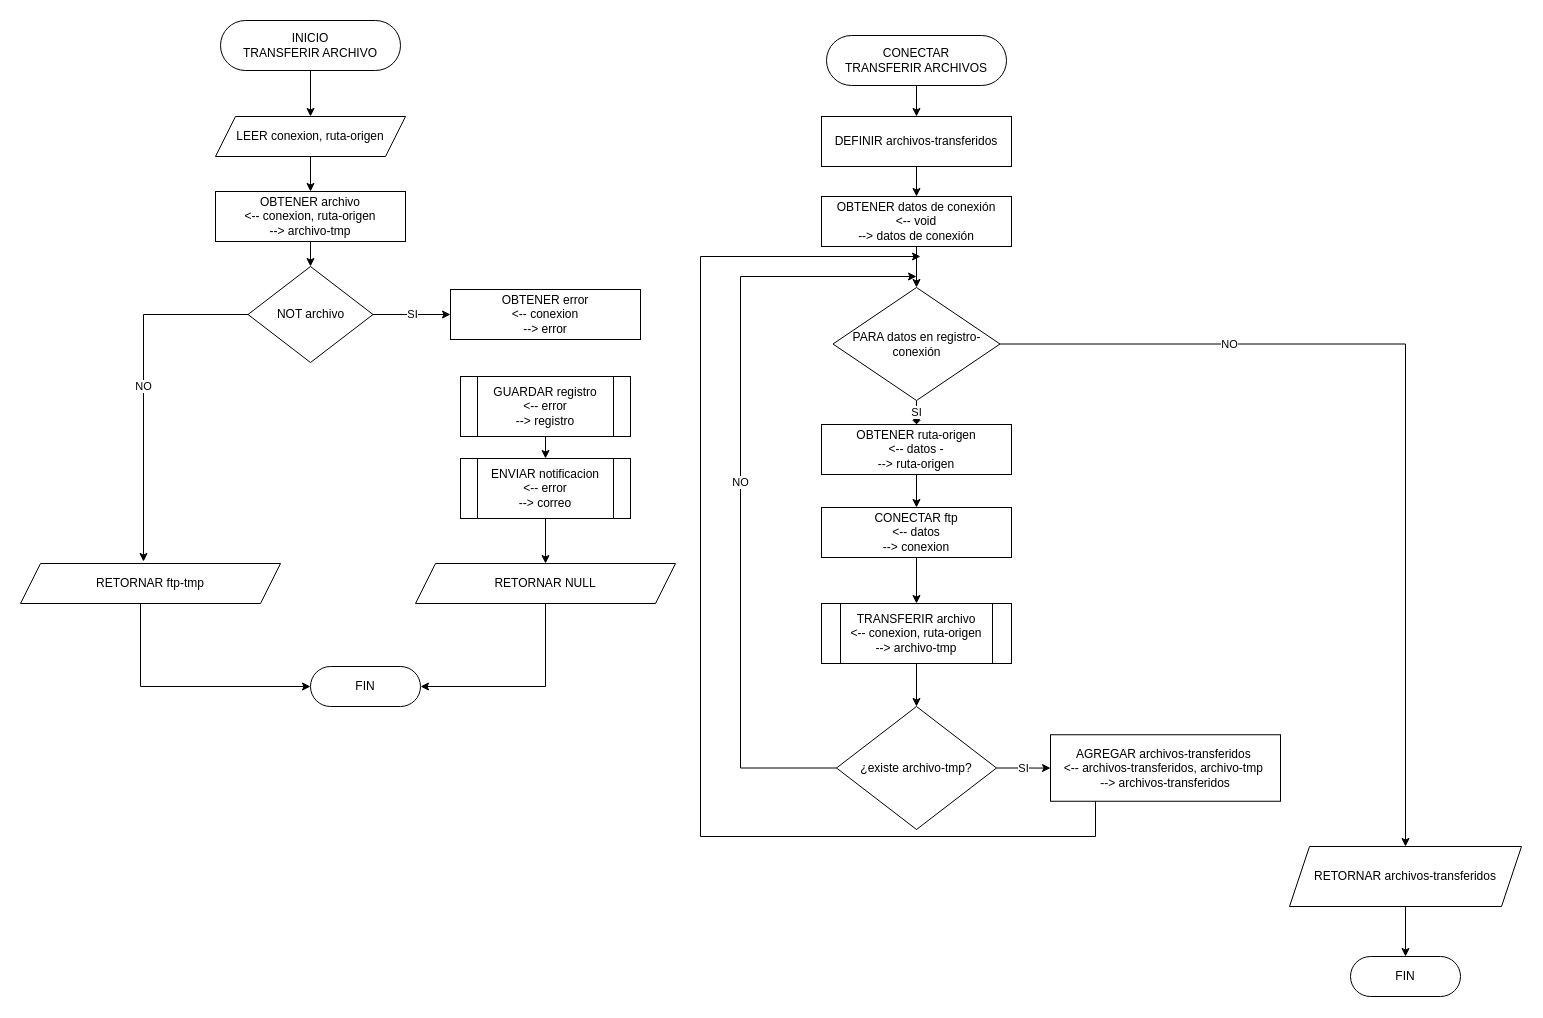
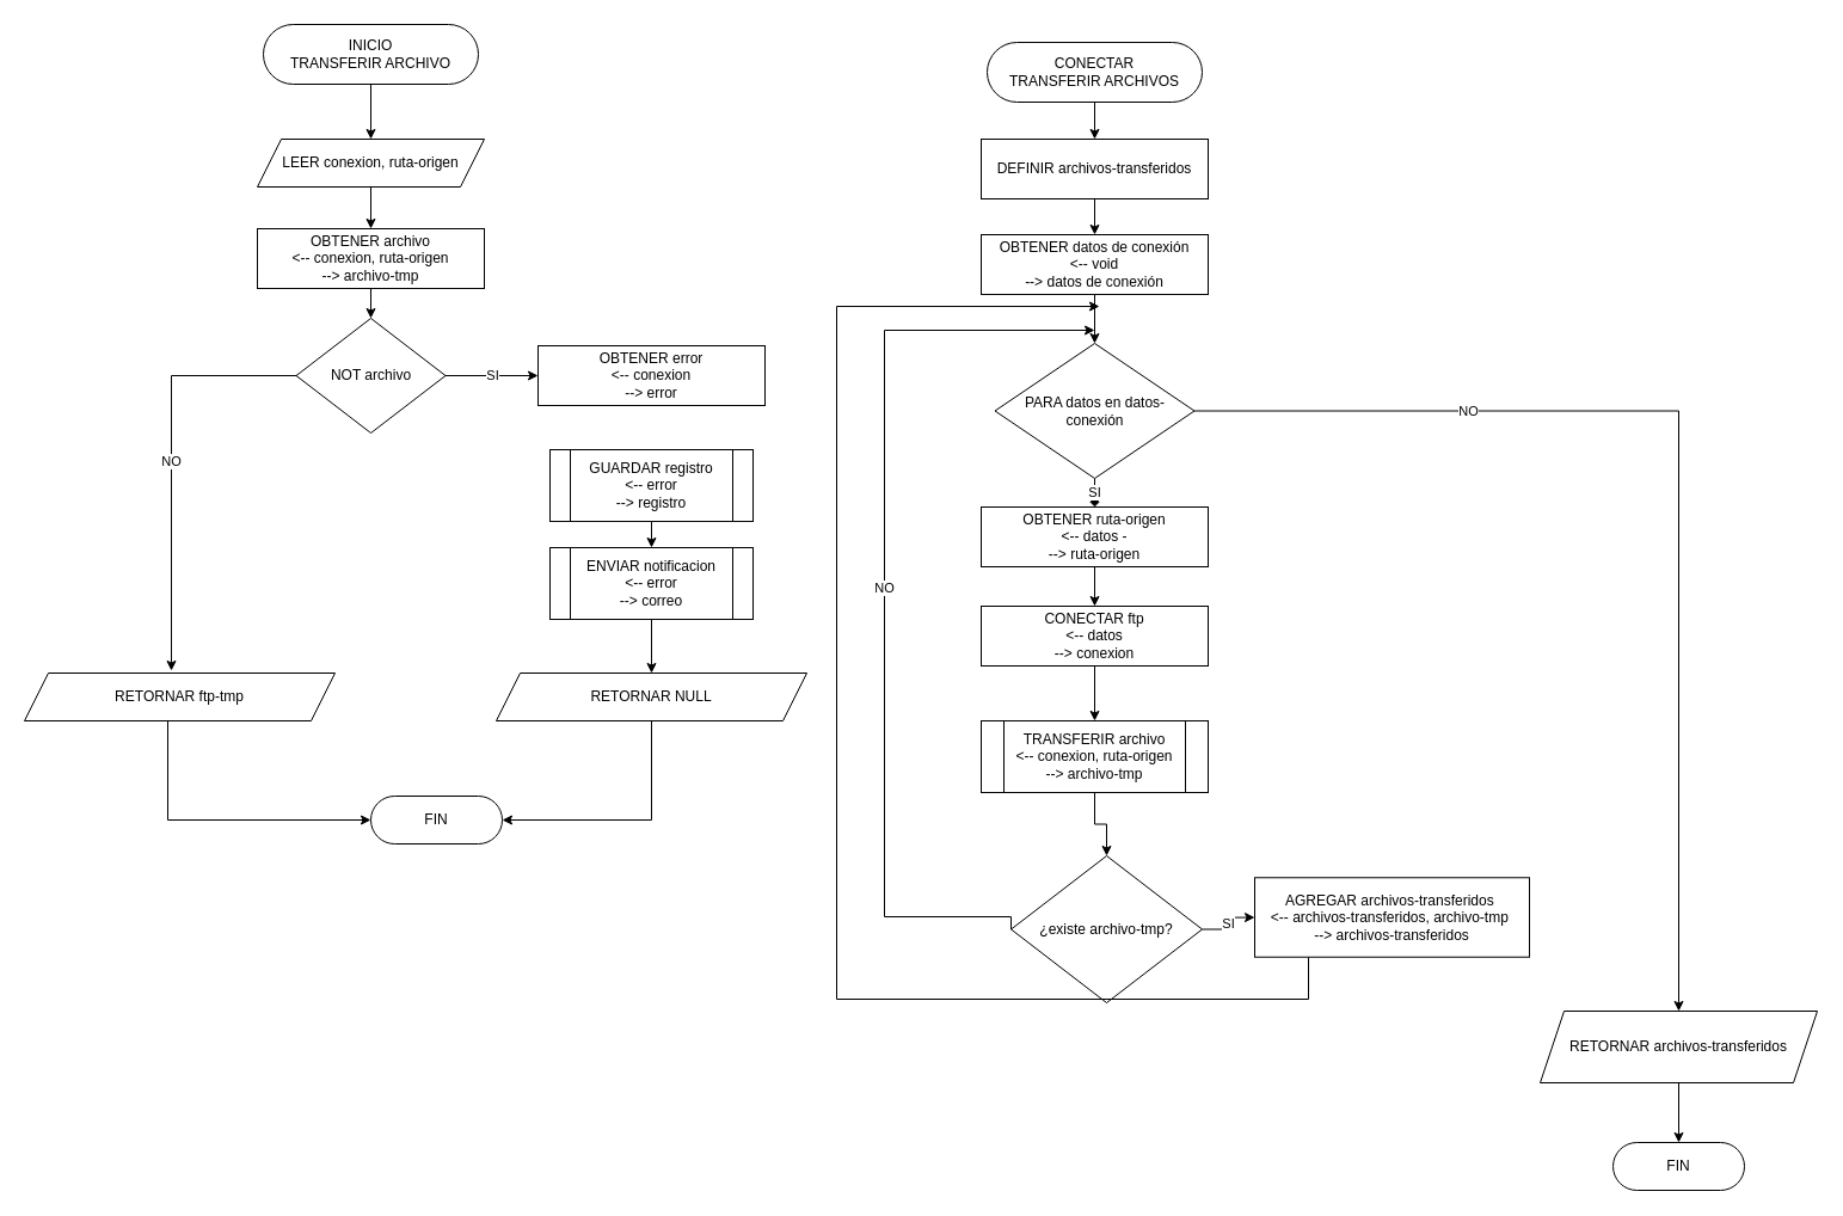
- <mxCell id="36" value="PARA datos en registro-conexión" style="rhombus;whiteSpace=wrap;html=1;" parent="1" vertex="1"><mxGeometry x="832.5" y="287" width="167" height="113" as="geometry" /></mxCell>
+ <mxCell id="36" value="PARA datos en datos-conexión" style="rhombus;whiteSpace=wrap;html=1;" parent="1" vertex="1"><mxGeometry x="832.5" y="287" width="167" height="113" as="geometry" /></mxCell>
- <mxCell id="31" value="¿existe archivo-tmp?" style="rhombus;whiteSpace=wrap;html=1;" parent="1" vertex="1"><mxGeometry x="836" y="706" width="160" height="123" as="geometry" /></mxCell>
+ <mxCell id="31" value="¿existe archivo-tmp?" style="rhombus;whiteSpace=wrap;html=1;" parent="1" vertex="1"><mxGeometry x="846" y="716" width="160" height="123" as="geometry" /></mxCell>
